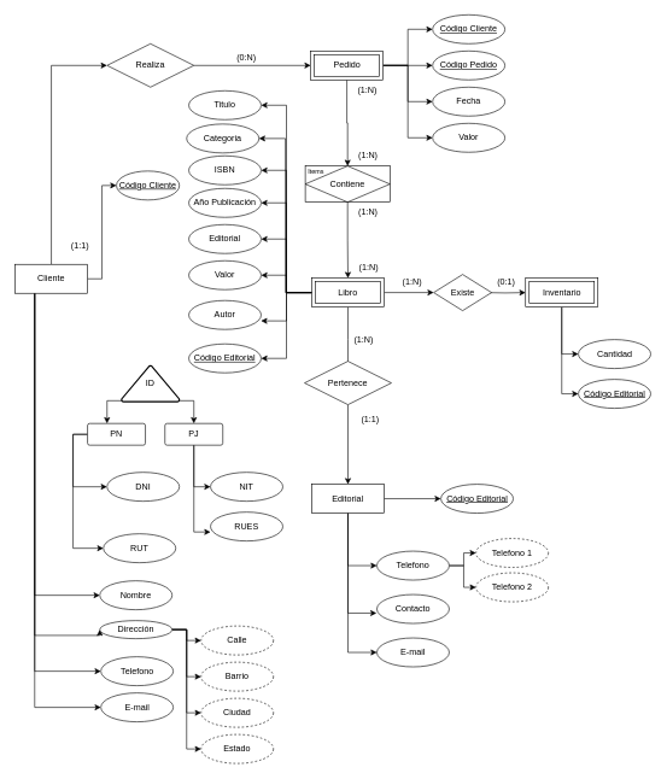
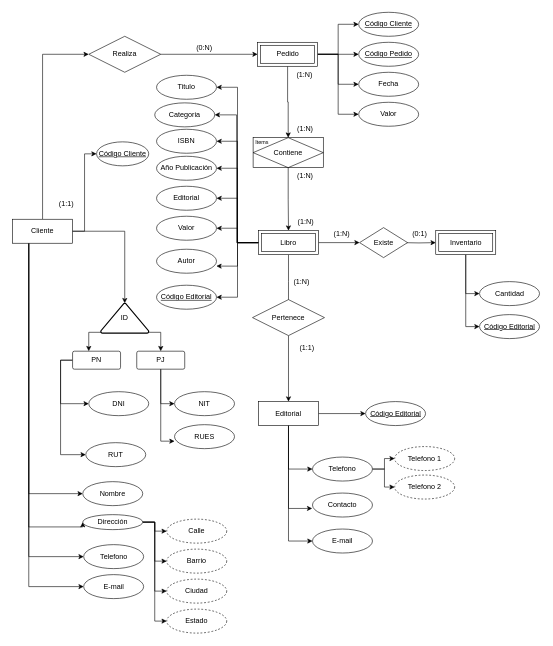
+ <mxCell id="59" style="edgeStyle=orthogonalEdgeStyle;rounded=0;orthogonalLoop=1;jettySize=auto;html=1;exitX=1;exitY=0.5;exitDx=0;exitDy=0;entryX=0.5;entryY=0;entryDx=0;entryDy=0;entryPerimeter=0;" edge="1" parent="1" source="8" target="58"><mxGeometry relative="1" as="geometry" /></mxCell>
